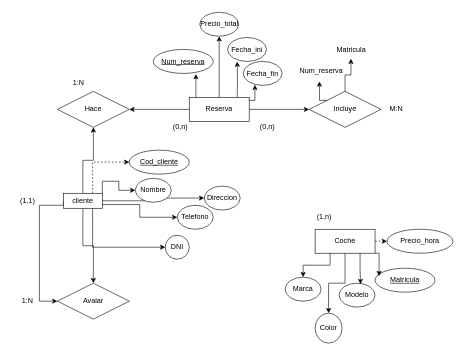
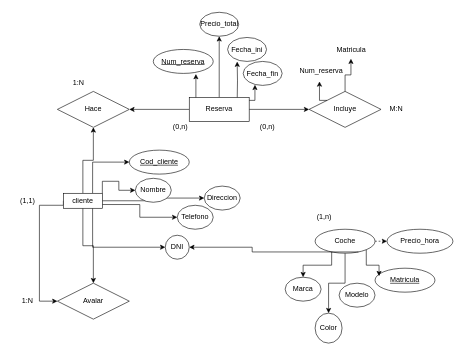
- <mxCell id="9" style="edgeStyle=orthogonalEdgeStyle;rounded=0;orthogonalLoop=1;jettySize=auto;html=1;exitX=0.75;exitY=0;exitDx=0;exitDy=0;entryX=0;entryY=0.5;entryDx=0;entryDy=0;dashed=1;" edge="1" parent="1" source="14" target="19"><mxGeometry relative="1" as="geometry" /></mxCell>
+ <mxCell id="9" style="edgeStyle=orthogonalEdgeStyle;rounded=0;orthogonalLoop=1;jettySize=auto;html=1;exitX=0.75;exitY=0;exitDx=0;exitDy=0;entryX=0;entryY=0.5;entryDx=0;entryDy=0;" edge="1" parent="1" source="14" target="19"><mxGeometry relative="1" as="geometry" /></mxCell>
- <mxCell id="5" value="Coche" style="whiteSpace=wrap;html=1;align=center;" vertex="1" parent="1"><mxGeometry x="525" y="382" width="100" height="40" as="geometry" /></mxCell>
+ <mxCell id="5" value="Coche" style="ellipse;whiteSpace=wrap;html=1;align=center;" vertex="1" parent="1"><mxGeometry x="525" y="382" width="100" height="40" as="geometry" /></mxCell>
- <mxCell id="44" style="edgeStyle=orthogonalEdgeStyle;rounded=0;orthogonalLoop=1;jettySize=auto;html=1;exitX=0.75;exitY=1;exitDx=0;exitDy=0;entryX=0.597;entryY=0.037;entryDx=0;entryDy=0;entryPerimeter=0;" edge="1" parent="1" source="5" target="28"><mxGeometry relative="1" as="geometry" /></mxCell>
+ <mxCell id="44" style="edgeStyle=orthogonalEdgeStyle;rounded=0;orthogonalLoop=1;jettySize=auto;html=1;exitX=0.75;exitY=1;exitDx=0;exitDy=0;" edge="1" parent="1" source="5" target="23"><mxGeometry relative="1" as="geometry" /></mxCell>
